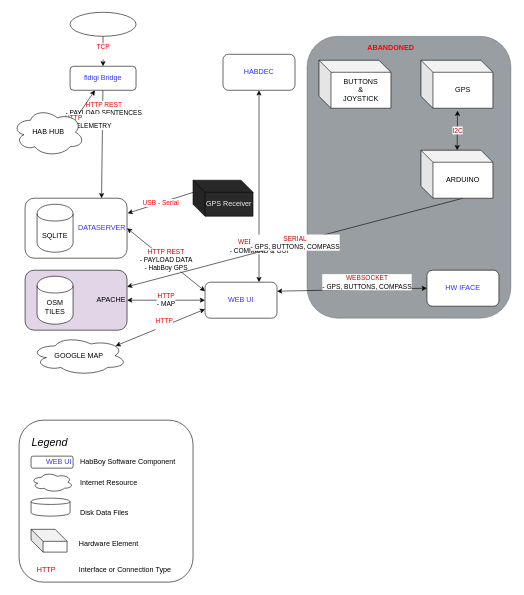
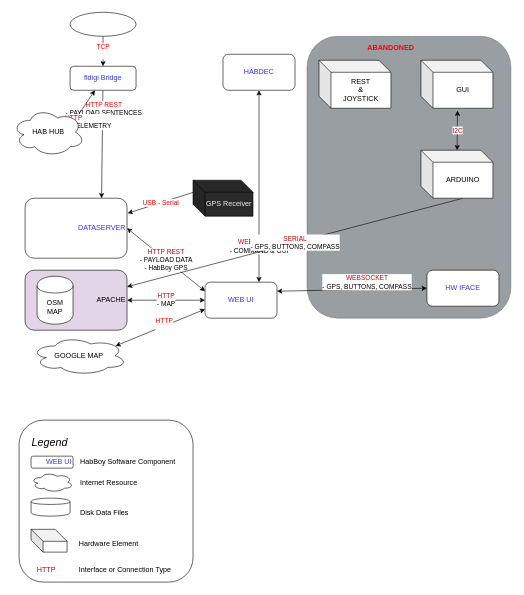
- <mxCell id="16" value="&lt;div&gt;BUTTONS&lt;/div&gt;&lt;div&gt;&amp;amp;&lt;/div&gt;&lt;div&gt;JOYSTICK&lt;br&gt;&lt;/div&gt;" style="shape=cube;whiteSpace=wrap;html=1;boundedLbl=1;backgroundOutline=1;darkOpacity=0.05;darkOpacity2=0.1;rounded=1;" parent="1" vertex="1"><mxGeometry x="531" y="100" width="120" height="80" as="geometry" /></mxCell>
+ <mxCell id="16" value="&lt;div&gt;REST&lt;/div&gt;&lt;div&gt;&amp;amp;&lt;/div&gt;&lt;div&gt;JOYSTICK&lt;br&gt;&lt;/div&gt;" style="shape=cube;whiteSpace=wrap;html=1;boundedLbl=1;backgroundOutline=1;darkOpacity=0.05;darkOpacity2=0.1;rounded=1;" parent="1" vertex="1"><mxGeometry x="531" y="100" width="120" height="80" as="geometry" /></mxCell>
- <mxCell id="17" value="GPS" style="shape=cube;whiteSpace=wrap;html=1;boundedLbl=1;backgroundOutline=1;darkOpacity=0.05;darkOpacity2=0.1;rounded=1;" parent="1" vertex="1"><mxGeometry x="701" y="100" width="120" height="80" as="geometry" /></mxCell>
+ <mxCell id="17" value="GUI" style="shape=cube;whiteSpace=wrap;html=1;boundedLbl=1;backgroundOutline=1;darkOpacity=0.05;darkOpacity2=0.1;rounded=1;" parent="1" vertex="1"><mxGeometry x="701" y="100" width="120" height="80" as="geometry" /></mxCell>
- <mxCell id="14" value="SQLITE" style="shape=cylinder;whiteSpace=wrap;html=1;boundedLbl=1;backgroundOutline=1;rounded=1;" parent="1" vertex="1"><mxGeometry x="61" y="340" width="60" height="80" as="geometry" /></mxCell>
- <mxCell id="21" value="&lt;div&gt;OSM&lt;/div&gt;&lt;div&gt;TILES&lt;br&gt;&lt;/div&gt;" style="shape=cylinder;whiteSpace=wrap;html=1;boundedLbl=1;backgroundOutline=1;rounded=1;" parent="1" vertex="1"><mxGeometry x="61" y="460" width="60" height="80" as="geometry" /></mxCell>
+ <mxCell id="21" value="&lt;div&gt;OSM&lt;/div&gt;&lt;div&gt;MAP&lt;br&gt;&lt;/div&gt;" style="shape=cylinder;whiteSpace=wrap;html=1;boundedLbl=1;backgroundOutline=1;rounded=1;" parent="1" vertex="1"><mxGeometry x="61" y="460" width="60" height="80" as="geometry" /></mxCell>
